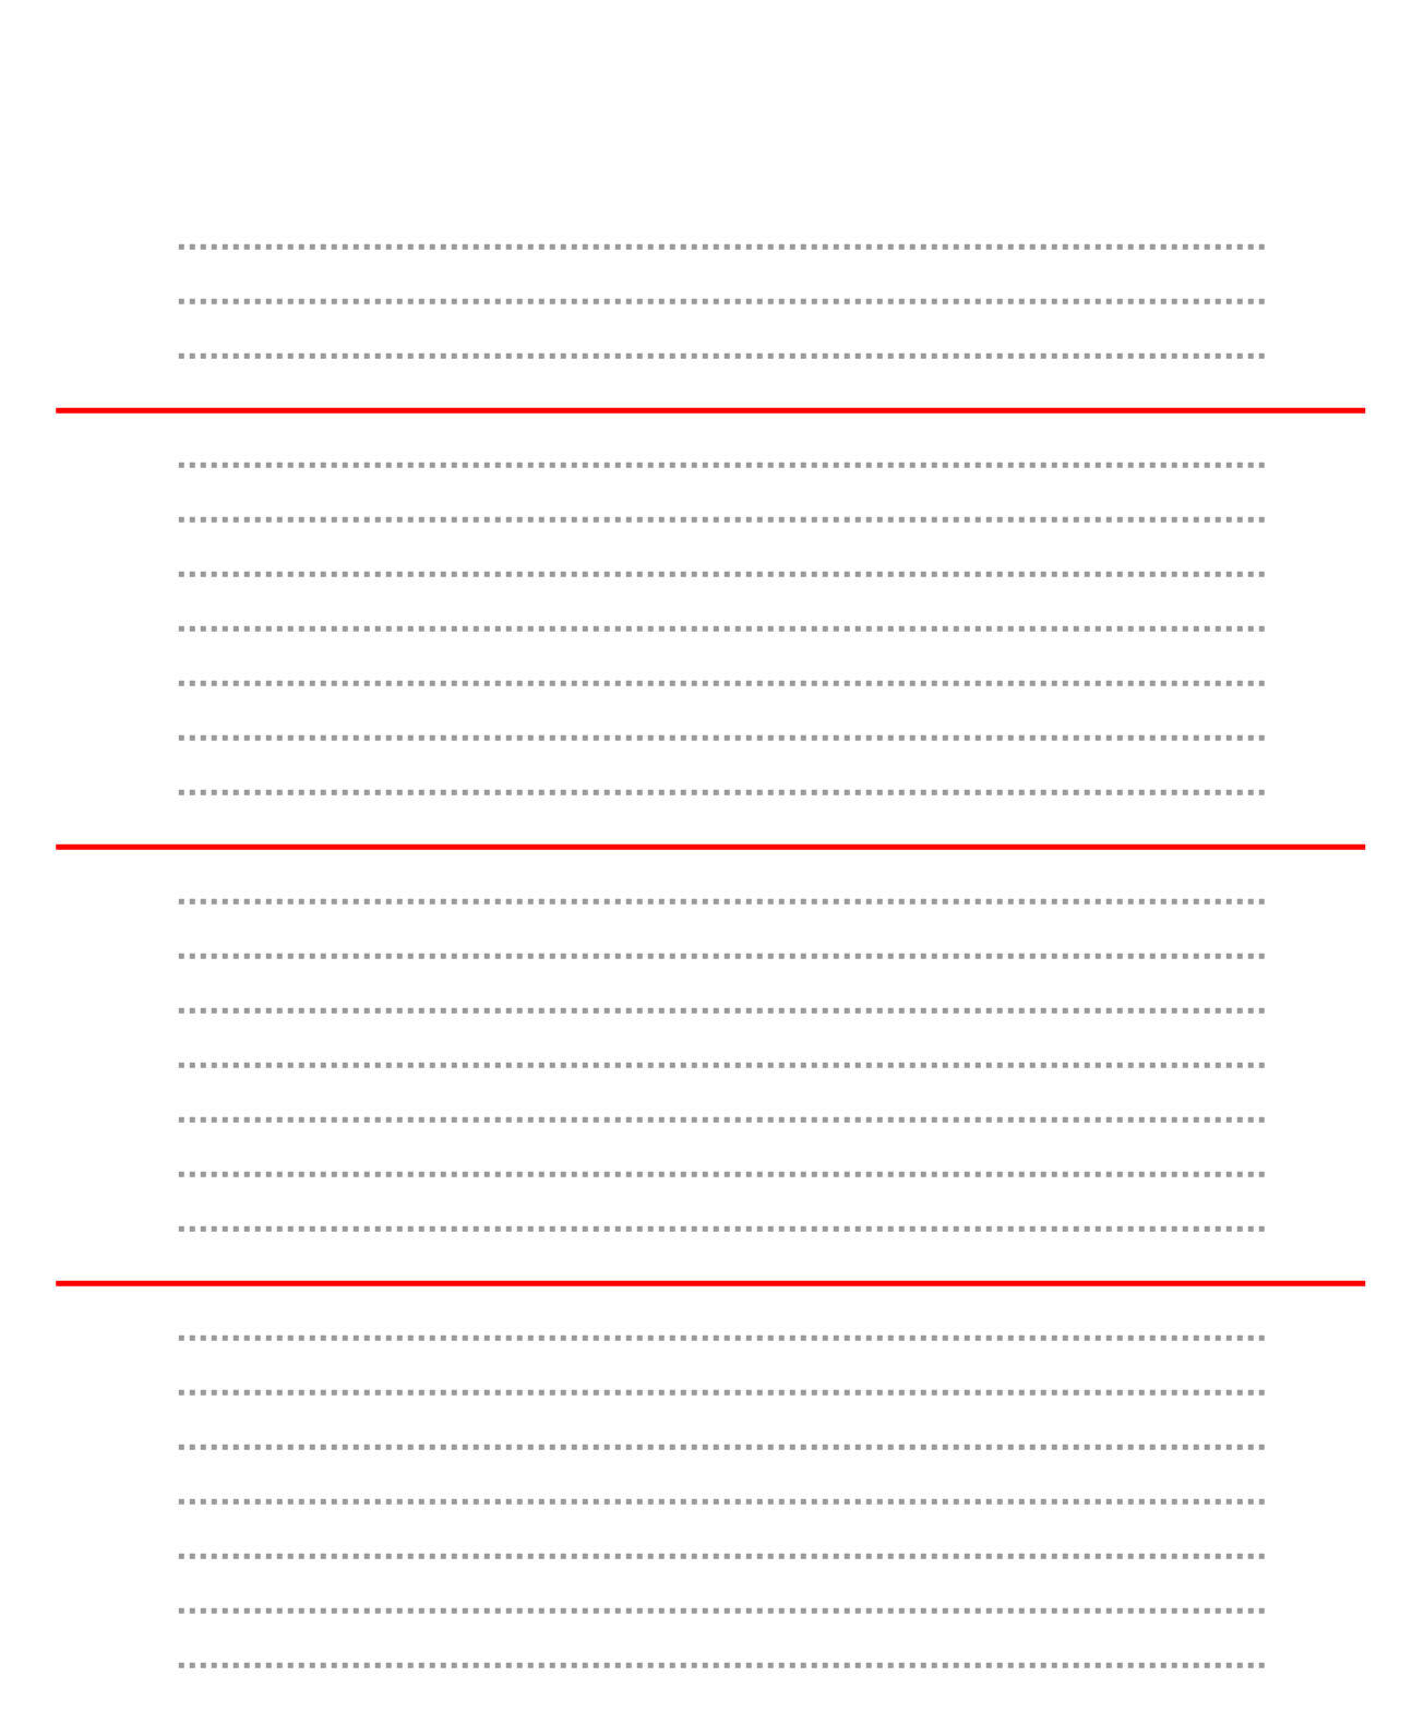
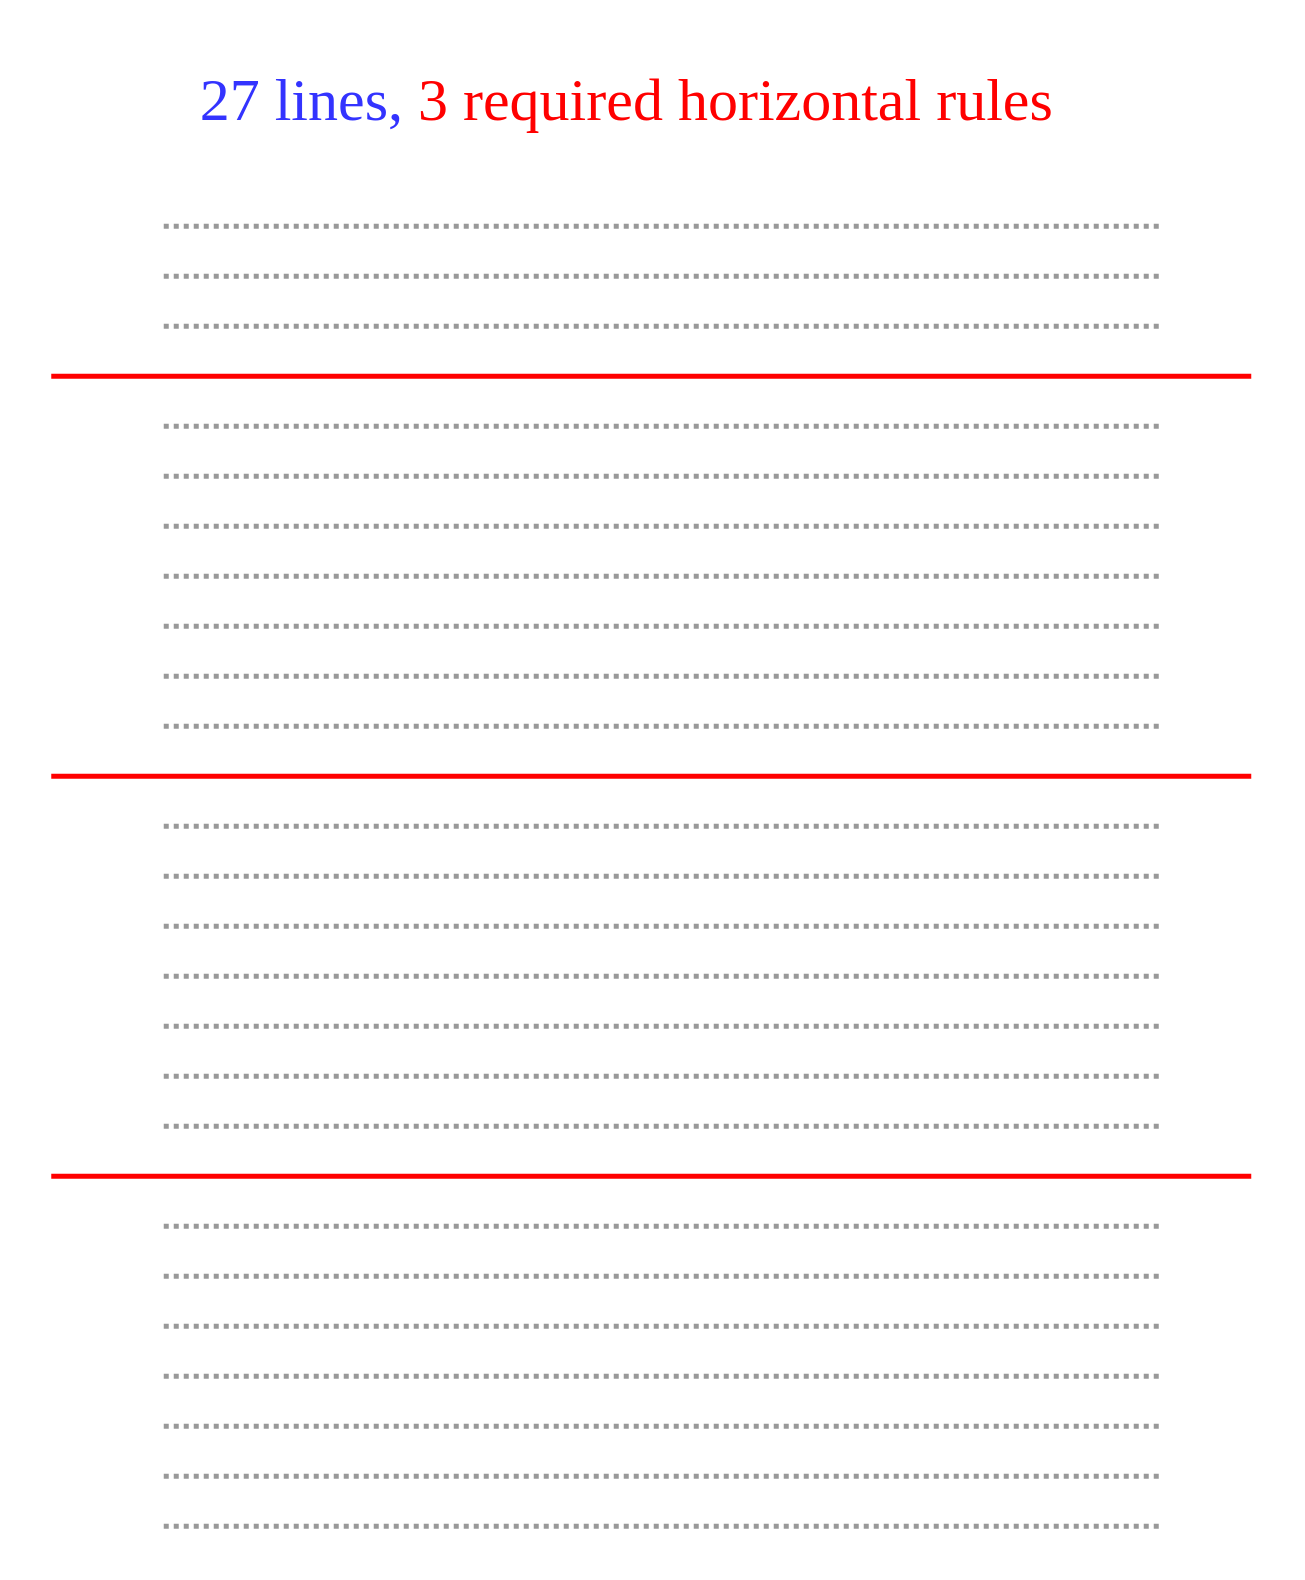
+ <mxCell id="24" value="&lt;font color=&quot;#3333ff&quot;&gt;27 lines, &lt;/font&gt;&lt;font color=&quot;#ff0000&quot;&gt;3 required horizontal rules&lt;/font&gt;" style="text;html=1;align=center;verticalAlign=middle;resizable=0;points=[];autosize=1;strokeColor=none;fillColor=none;fontSize=24;fontFamily=Comic Sans MS;fontColor=#666666;" vertex="1" parent="1"><mxGeometry x="40" y="20" width="420" height="40" as="geometry" /></mxCell>
